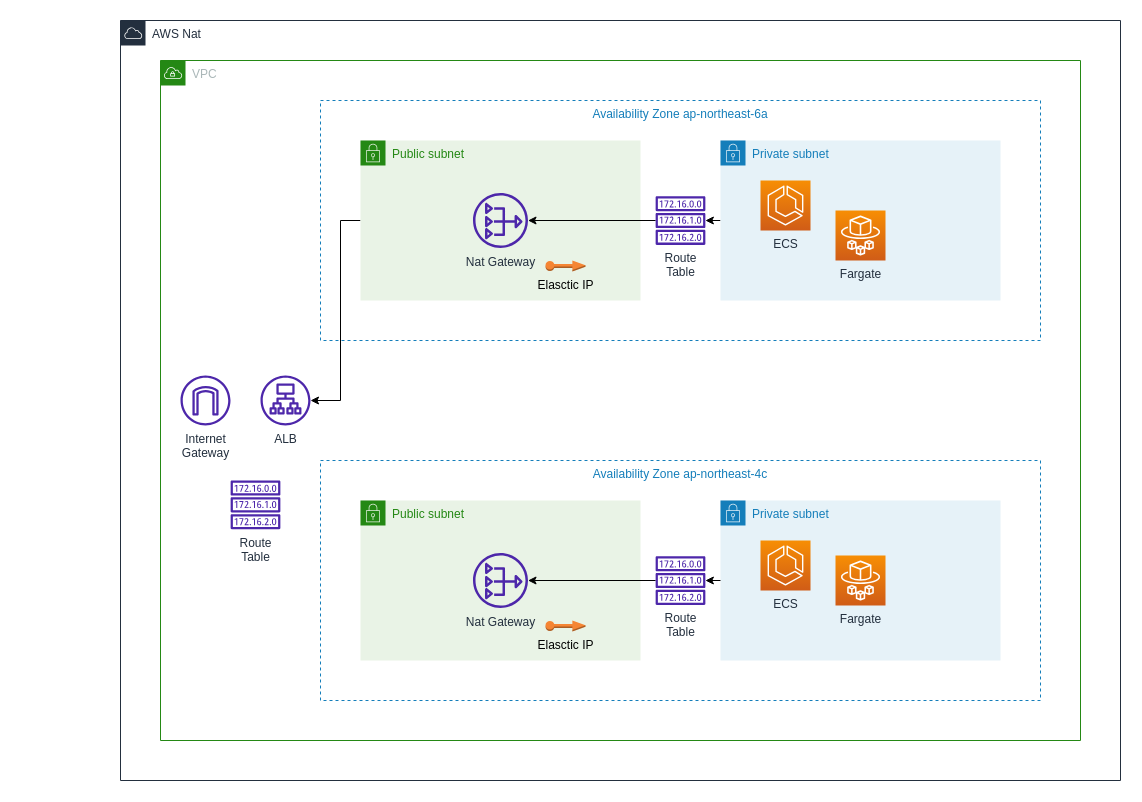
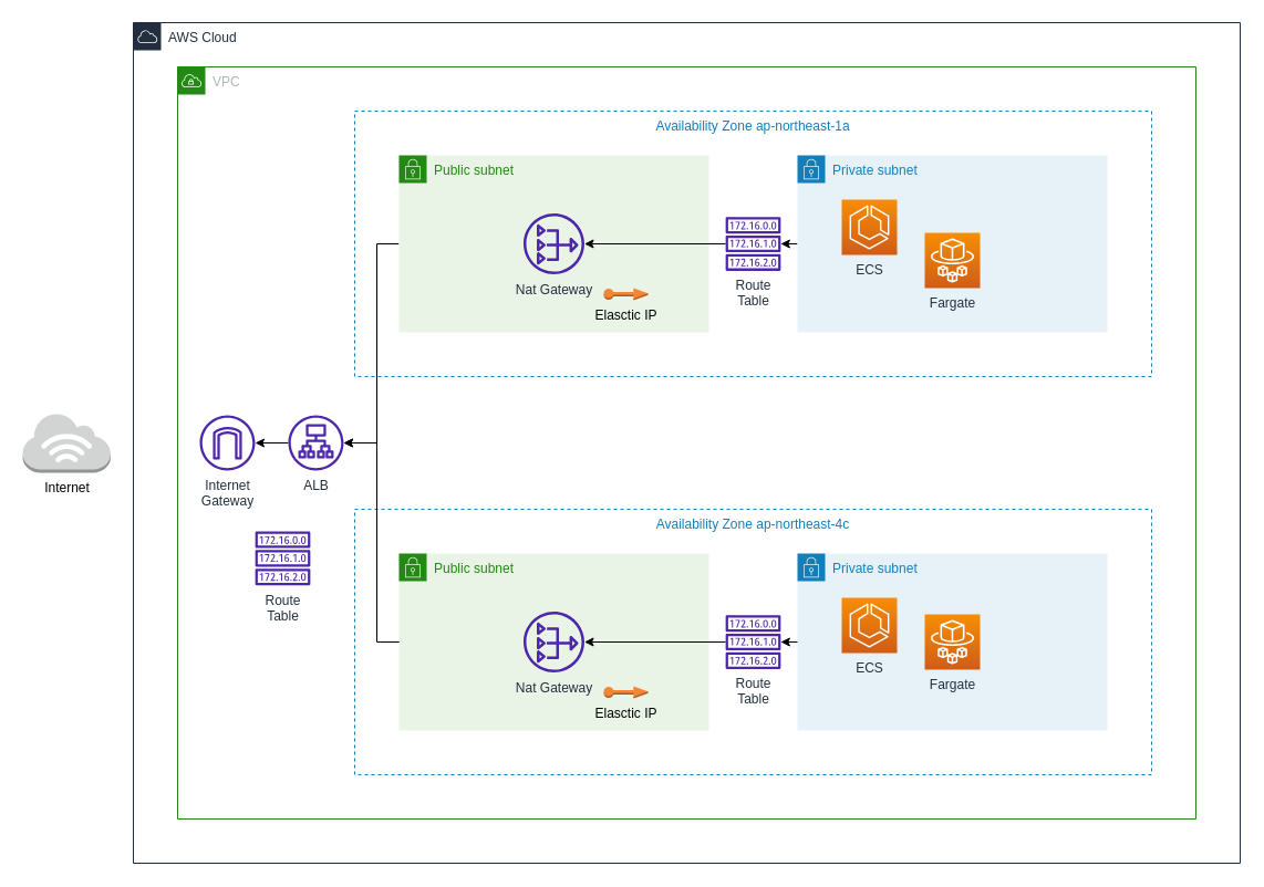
- <mxCell id="2" value="AWS Nat" style="points=[[0,0],[0.25,0],[0.5,0],[0.75,0],[1,0],[1,0.25],[1,0.5],[1,0.75],[1,1],[0.75,1],[0.5,1],[0.25,1],[0,1],[0,0.75],[0,0.5],[0,0.25]];outlineConnect=0;gradientColor=none;html=1;whiteSpace=wrap;fontSize=12;fontStyle=0;container=1;pointerEvents=0;collapsible=0;recursiveResize=0;shape=mxgraph.aws4.group;grIcon=mxgraph.aws4.group_aws_cloud;strokeColor=#232F3E;fillColor=none;verticalAlign=top;align=left;spacingLeft=30;fontColor=#232F3E;dashed=0;" parent="1" vertex="1"><mxGeometry x="120" y="20" width="1000" height="760" as="geometry" /></mxCell>
+ <mxCell id="2" value="AWS Cloud" style="points=[[0,0],[0.25,0],[0.5,0],[0.75,0],[1,0],[1,0.25],[1,0.5],[1,0.75],[1,1],[0.75,1],[0.5,1],[0.25,1],[0,1],[0,0.75],[0,0.5],[0,0.25]];outlineConnect=0;gradientColor=none;html=1;whiteSpace=wrap;fontSize=12;fontStyle=0;container=1;pointerEvents=0;collapsible=0;recursiveResize=0;shape=mxgraph.aws4.group;grIcon=mxgraph.aws4.group_aws_cloud;strokeColor=#232F3E;fillColor=none;verticalAlign=top;align=left;spacingLeft=30;fontColor=#232F3E;dashed=0;" parent="1" vertex="1"><mxGeometry x="120" y="20" width="1000" height="760" as="geometry" /></mxCell>
- <mxCell id="4" value="Availability Zone ap-northeast-6a" style="fillColor=none;strokeColor=#147EBA;dashed=1;verticalAlign=top;fontStyle=0;fontColor=#147EBA;" parent="3" vertex="1"><mxGeometry x="160" y="40" width="720" height="240" as="geometry" /></mxCell>
+ <mxCell id="4" value="Availability Zone ap-northeast-1a" style="fillColor=none;strokeColor=#147EBA;dashed=1;verticalAlign=top;fontStyle=0;fontColor=#147EBA;" parent="3" vertex="1"><mxGeometry x="160" y="40" width="720" height="240" as="geometry" /></mxCell>
+ <mxCell id="30" value="&lt;font color=&quot;#000000&quot;&gt;Internet&lt;/font&gt;" style="outlineConnect=0;dashed=0;verticalLabelPosition=bottom;verticalAlign=top;align=center;html=1;shape=mxgraph.aws3.internet_3;fillColor=#D2D3D3;gradientColor=none;" parent="1" vertex="1"><mxGeometry x="20" y="373" width="79.5" height="54" as="geometry" /></mxCell>
+ <mxCell id="13" style="edgeStyle=none;html=1;strokeColor=#000000;strokeWidth=1;endArrow=classic;endFill=1;" parent="3" source="18" target="12" edge="1"><mxGeometry relative="1" as="geometry" /></mxCell>
+ <mxCell id="29" value="" style="edgeStyle=none;rounded=0;html=1;strokeColor=#000000;strokeWidth=1;fontColor=#000000;startArrow=none;startFill=0;endArrow=classic;endFill=1;exitX=0.056;exitY=0.5;exitDx=0;exitDy=0;exitPerimeter=0;" parent="3" source="11" target="18" edge="1"><mxGeometry relative="1" as="geometry"><mxPoint x="190" y="520" as="sourcePoint" /><mxPoint x="377.5" y="530.011" as="targetPoint" /><Array as="points"><mxPoint x="180" y="520" /><mxPoint x="180" y="340" /></Array></mxGeometry></mxCell>
